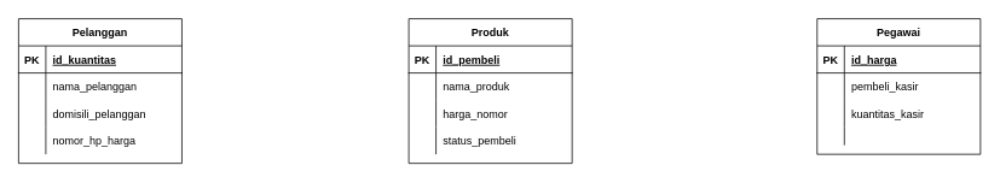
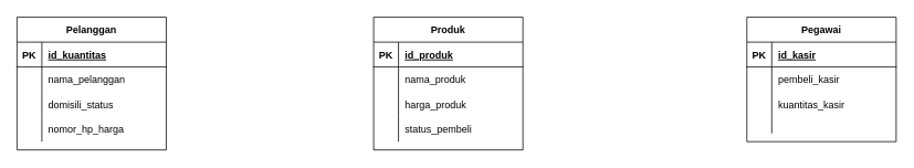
- <mxCell id="31" value="id_pembeli" style="shape=partialRectangle;connectable=0;fillColor=none;top=0;left=0;bottom=0;right=0;align=left;spacingLeft=6;fontStyle=5;overflow=hidden;" vertex="1" parent="29"><mxGeometry x="30" width="150" height="30" as="geometry"><mxRectangle width="150" height="30" as="alternateBounds" /></mxGeometry></mxCell>
+ <mxCell id="31" value="id_produk" style="shape=partialRectangle;connectable=0;fillColor=none;top=0;left=0;bottom=0;right=0;align=left;spacingLeft=6;fontStyle=5;overflow=hidden;" vertex="1" parent="29"><mxGeometry x="30" width="150" height="30" as="geometry"><mxRectangle width="150" height="30" as="alternateBounds" /></mxGeometry></mxCell>
- <mxCell id="5" value="id_harga" style="shape=partialRectangle;connectable=0;fillColor=none;top=0;left=0;bottom=0;right=0;align=left;spacingLeft=6;fontStyle=5;overflow=hidden;" vertex="1" parent="3"><mxGeometry x="30" width="150" height="30" as="geometry"><mxRectangle width="150" height="30" as="alternateBounds" /></mxGeometry></mxCell>
+ <mxCell id="5" value="id_kasir" style="shape=partialRectangle;connectable=0;fillColor=none;top=0;left=0;bottom=0;right=0;align=left;spacingLeft=6;fontStyle=5;overflow=hidden;" vertex="1" parent="3"><mxGeometry x="30" width="150" height="30" as="geometry"><mxRectangle width="150" height="30" as="alternateBounds" /></mxGeometry></mxCell>
- <mxCell id="24" value="domisili_pelanggan" style="shape=partialRectangle;connectable=0;fillColor=none;top=0;left=0;bottom=0;right=0;align=left;spacingLeft=6;overflow=hidden;" vertex="1" parent="22"><mxGeometry x="30" width="150" height="30" as="geometry"><mxRectangle width="150" height="30" as="alternateBounds" /></mxGeometry></mxCell>
+ <mxCell id="24" value="domisili_status" style="shape=partialRectangle;connectable=0;fillColor=none;top=0;left=0;bottom=0;right=0;align=left;spacingLeft=6;overflow=hidden;" vertex="1" parent="22"><mxGeometry x="30" width="150" height="30" as="geometry"><mxRectangle width="150" height="30" as="alternateBounds" /></mxGeometry></mxCell>
- <mxCell id="37" value="harga_nomor" style="shape=partialRectangle;connectable=0;fillColor=none;top=0;left=0;bottom=0;right=0;align=left;spacingLeft=6;overflow=hidden;" vertex="1" parent="35"><mxGeometry x="30" width="150" height="30" as="geometry"><mxRectangle width="150" height="30" as="alternateBounds" /></mxGeometry></mxCell>
+ <mxCell id="37" value="harga_produk" style="shape=partialRectangle;connectable=0;fillColor=none;top=0;left=0;bottom=0;right=0;align=left;spacingLeft=6;overflow=hidden;" vertex="1" parent="35"><mxGeometry x="30" width="150" height="30" as="geometry"><mxRectangle width="150" height="30" as="alternateBounds" /></mxGeometry></mxCell>
